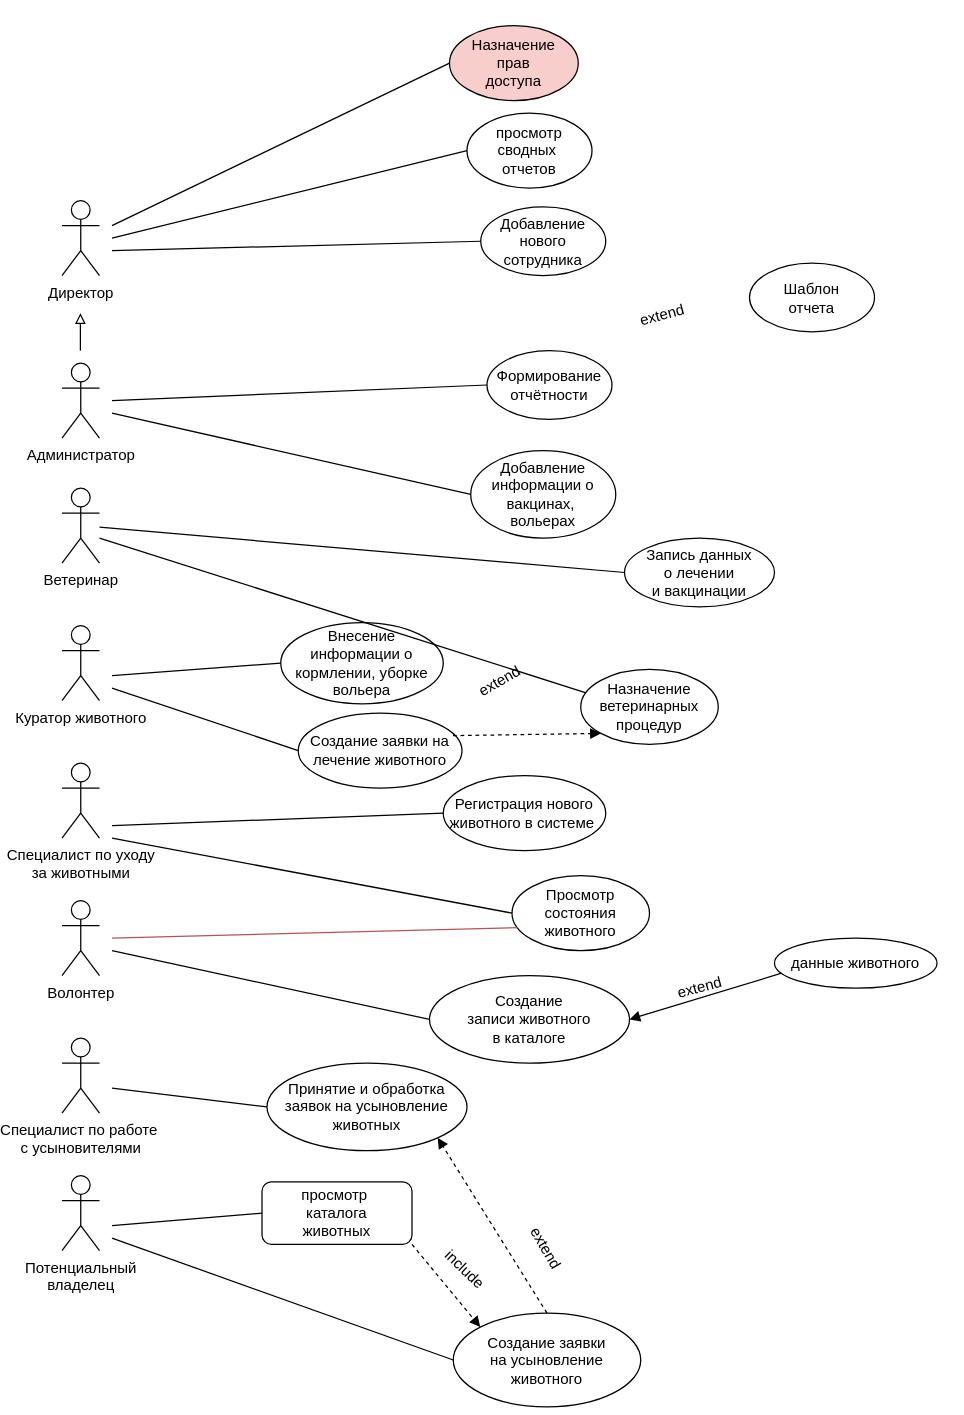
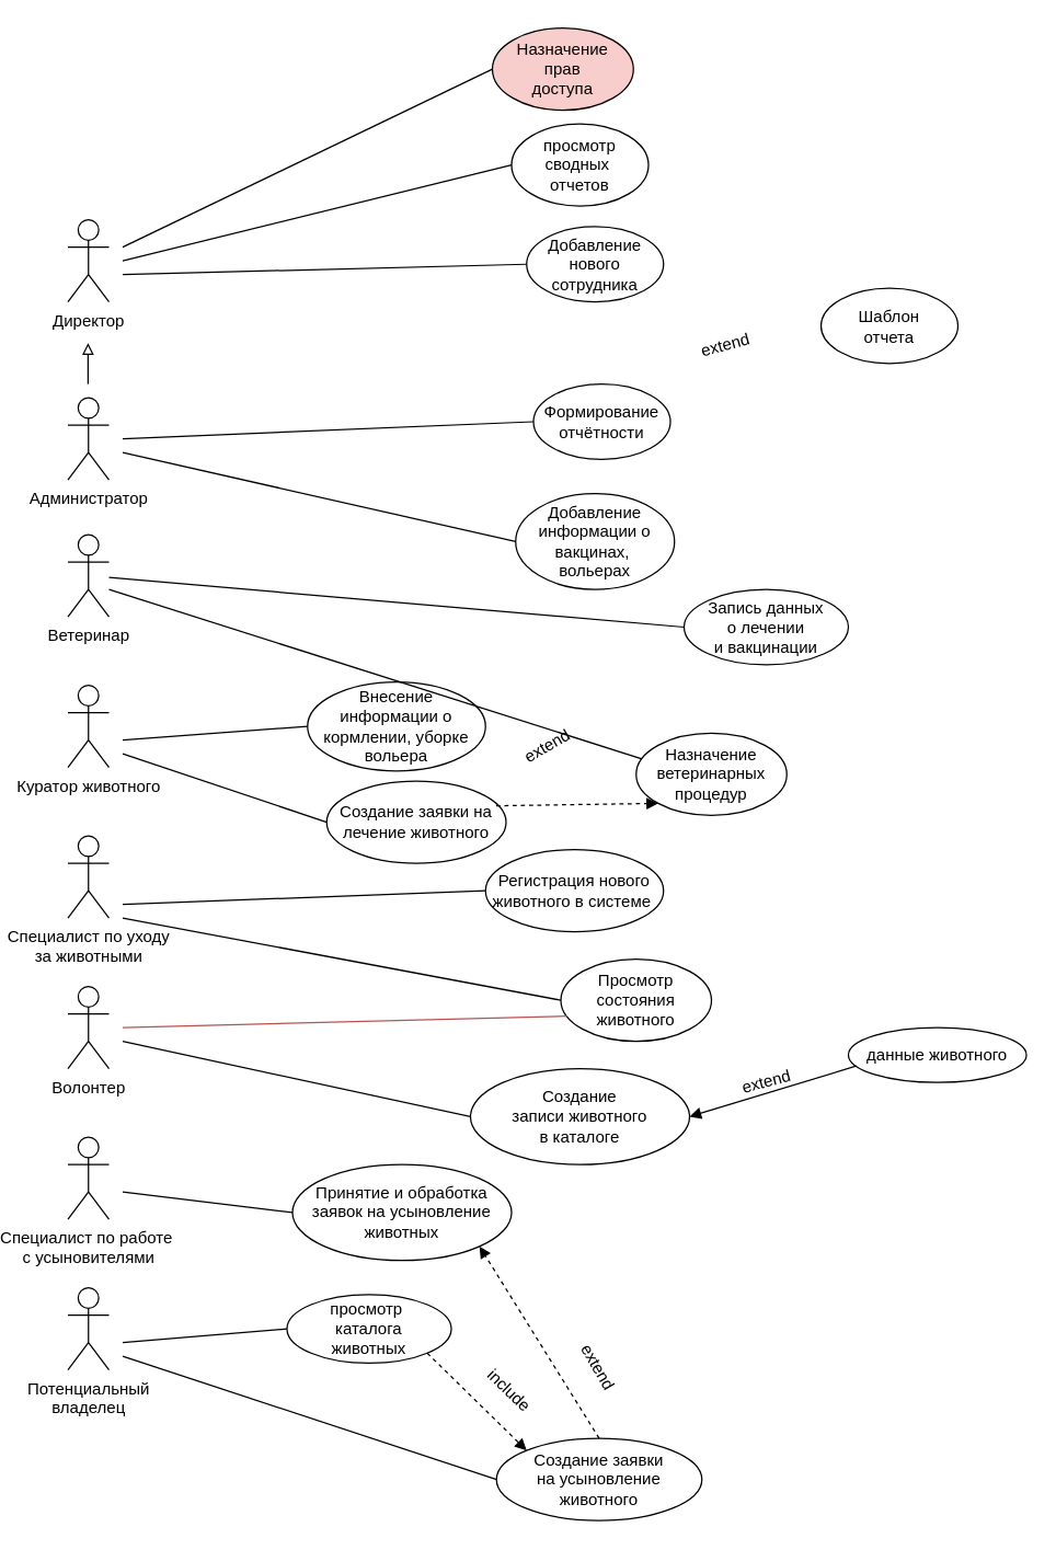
- <mxCell id="33" value="просмотр&amp;nbsp;&lt;div&gt;каталога&lt;/div&gt;&lt;div&gt;животных&lt;/div&gt;" style="whiteSpace=wrap;html=1;rounded=1;" parent="1" vertex="1"><mxGeometry x="180" y="945" width="120" height="50" as="geometry" /></mxCell>
+ <mxCell id="33" value="просмотр&amp;nbsp;&lt;div&gt;каталога&lt;/div&gt;&lt;div&gt;животных&lt;/div&gt;" style="ellipse;whiteSpace=wrap;html=1;" parent="1" vertex="1"><mxGeometry x="180" y="945" width="120" height="50" as="geometry" /></mxCell>
- <mxCell id="35" value="Создание заявки&lt;div&gt;на усыновление&lt;/div&gt;&lt;div&gt;животного&lt;/div&gt;" style="ellipse;whiteSpace=wrap;html=1;" parent="1" vertex="1"><mxGeometry x="333" y="1050" width="150" height="75" as="geometry" /></mxCell>
+ <mxCell id="35" value="Создание заявки&lt;div&gt;на усыновление&lt;/div&gt;&lt;div&gt;животного&lt;/div&gt;" style="ellipse;whiteSpace=wrap;html=1;" parent="1" vertex="1"><mxGeometry x="333" y="1050" width="150" height="60" as="geometry" /></mxCell>
